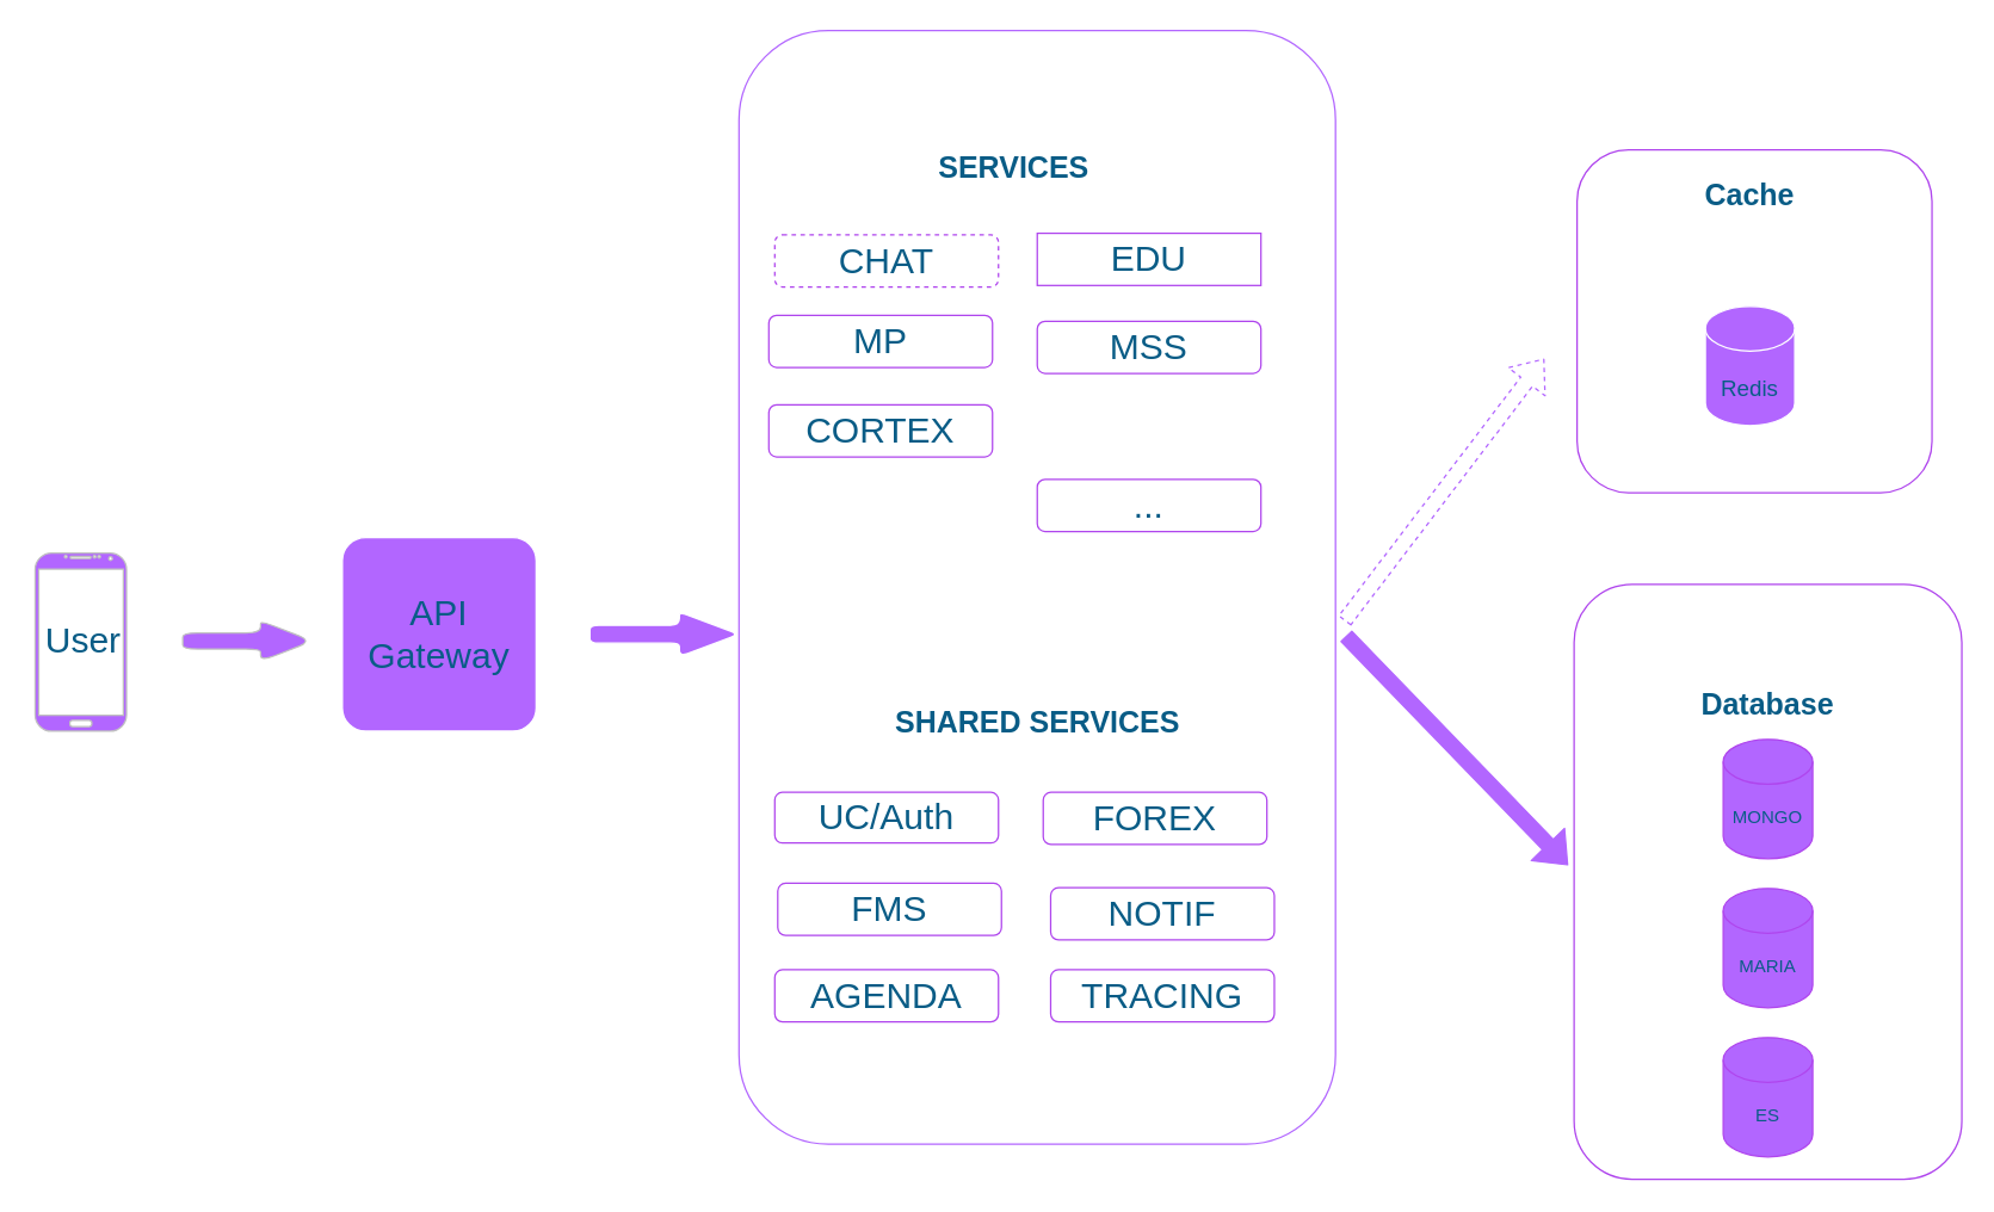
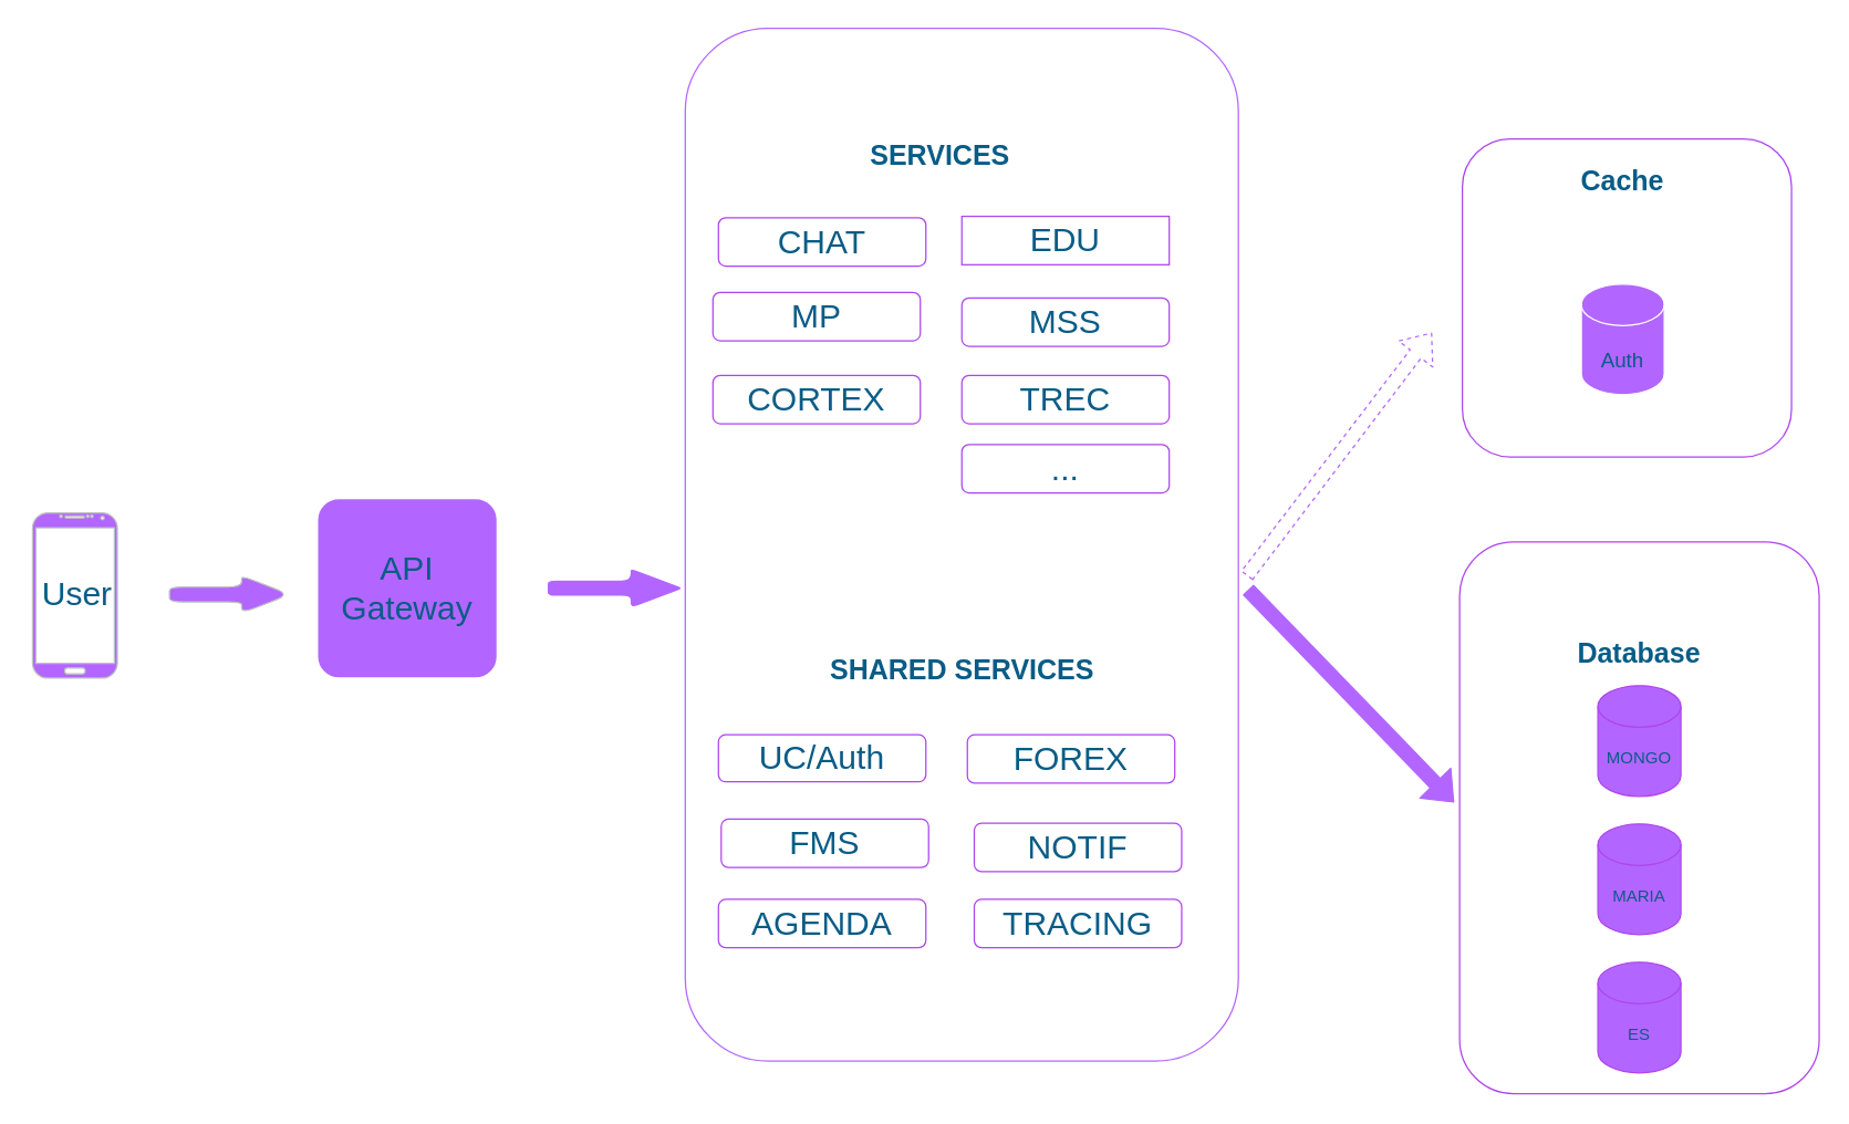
- <mxCell id="8" value="CHAT" style="rounded=1;whiteSpace=wrap;html=1;sketch=0;fontSize=24;fontColor=#095C86;strokeColor=#AF45ED;fillColor=#FFFFFF;dashed=1;" vertex="1" parent="1"><mxGeometry x="519" y="157" width="150" height="35" as="geometry" /></mxCell>
+ <mxCell id="8" value="CHAT" style="rounded=1;whiteSpace=wrap;html=1;sketch=0;fontSize=24;fontColor=#095C86;strokeColor=#AF45ED;fillColor=#FFFFFF;" vertex="1" parent="1"><mxGeometry x="519" y="157" width="150" height="35" as="geometry" /></mxCell>
- <mxCell id="21" value="&lt;font style=&quot;font-size: 15px&quot;&gt;Redis&lt;/font&gt;" style="shape=cylinder3;whiteSpace=wrap;html=1;boundedLbl=1;backgroundOutline=1;size=15;rounded=1;shadow=0;sketch=0;fontSize=24;fontColor=#095C86;strokeColor=#FFFFFF;strokeWidth=1;fillColor=#B266FF;gradientColor=none;" vertex="1" parent="1"><mxGeometry x="1143" y="205" width="60" height="80" as="geometry" /></mxCell>
+ <mxCell id="21" value="&lt;font style=&quot;font-size: 15px&quot;&gt;Auth&lt;/font&gt;" style="shape=cylinder3;whiteSpace=wrap;html=1;boundedLbl=1;backgroundOutline=1;size=15;rounded=1;shadow=0;sketch=0;fontSize=24;fontColor=#095C86;strokeColor=#FFFFFF;strokeWidth=1;fillColor=#B266FF;gradientColor=none;" vertex="1" parent="1"><mxGeometry x="1143" y="205" width="60" height="80" as="geometry" /></mxCell>
+ <mxCell id="30" value="TREC" style="rounded=1;whiteSpace=wrap;html=1;sketch=0;fontSize=24;fontColor=#095C86;strokeColor=#AF45ED;fillColor=#FFFFFF;" vertex="1" parent="1"><mxGeometry x="695" y="271" width="150" height="35" as="geometry" /></mxCell>
